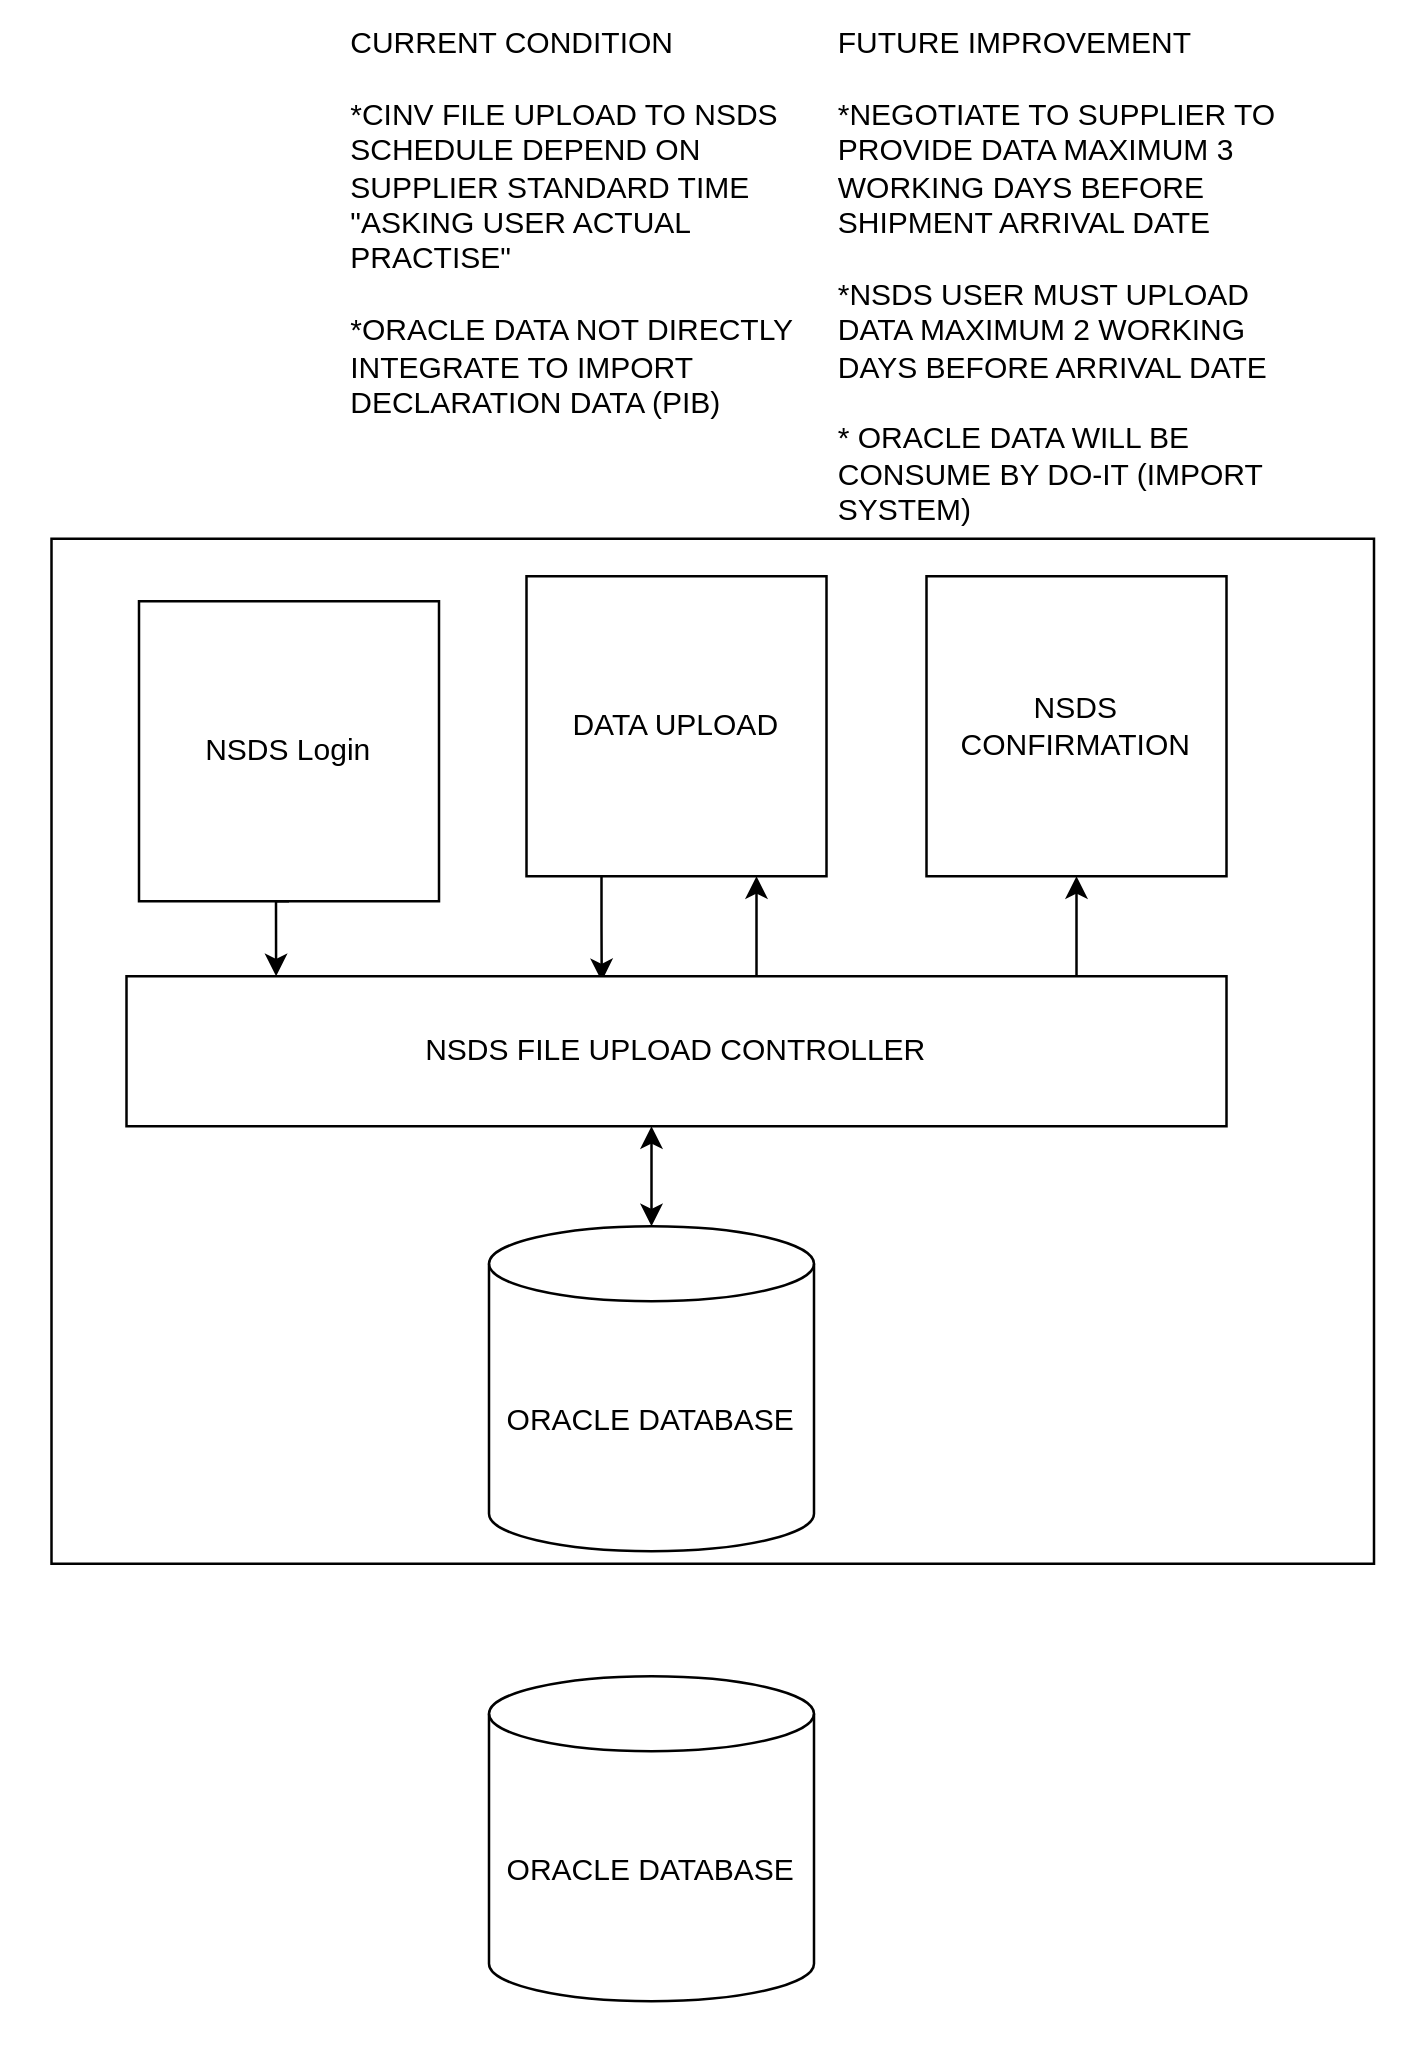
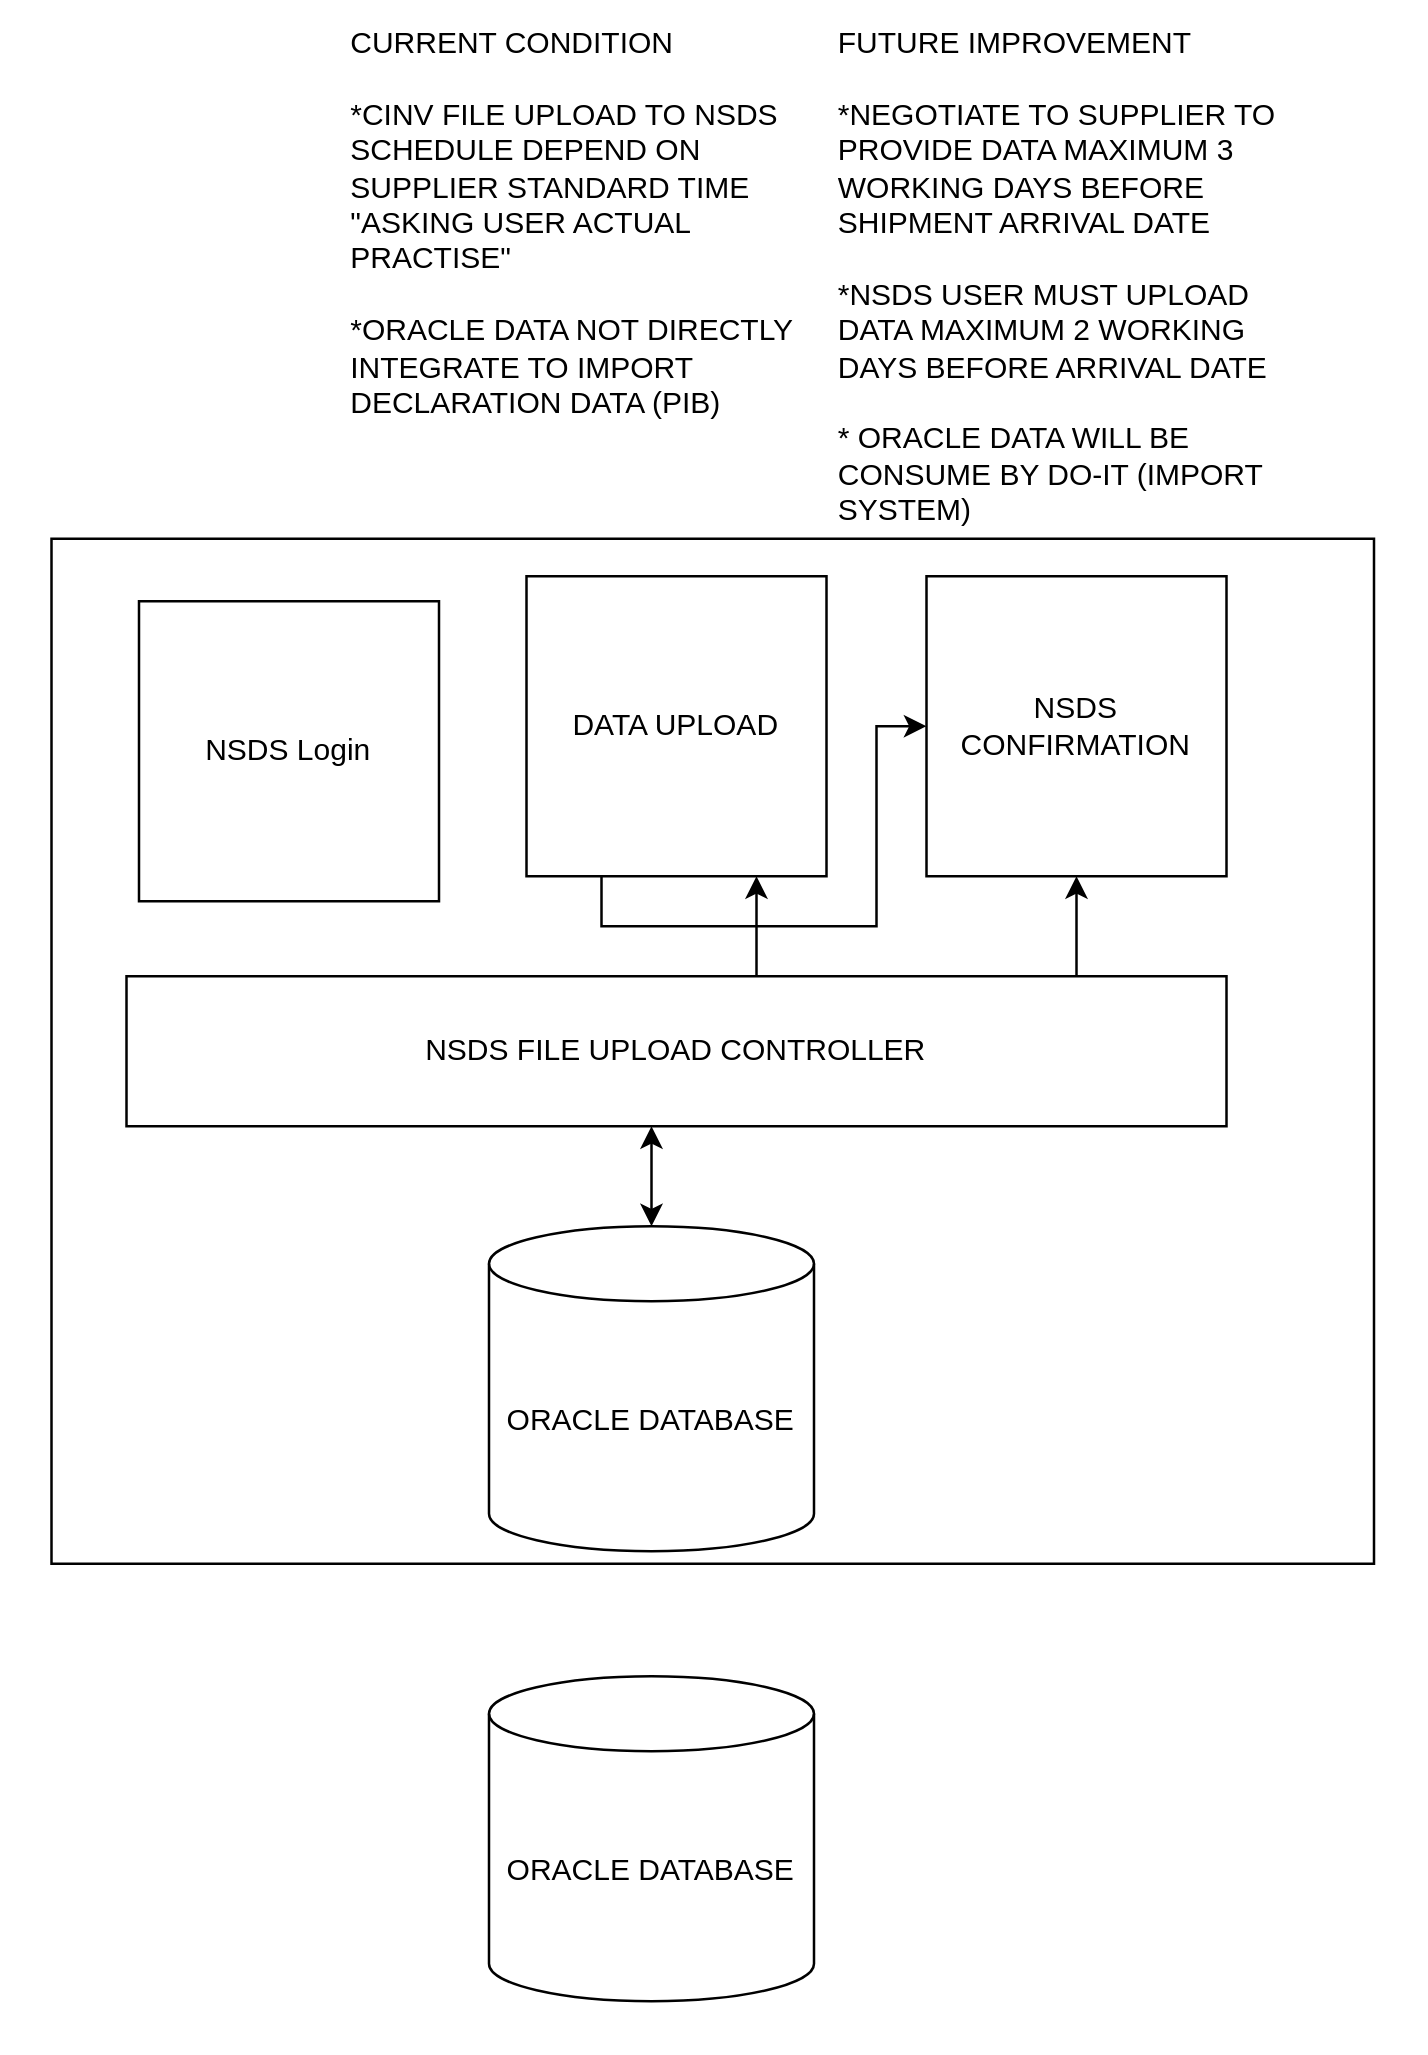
- <mxCell id="3" style="edgeStyle=orthogonalEdgeStyle;rounded=0;orthogonalLoop=1;jettySize=auto;html=1;exitX=0.5;exitY=1;exitDx=0;exitDy=0;entryX=0.136;entryY=0;entryDx=0;entryDy=0;entryPerimeter=0;" edge="1" parent="1" source="4" target="8"><mxGeometry relative="1" as="geometry" /></mxCell>
- <mxCell id="5" style="edgeStyle=orthogonalEdgeStyle;rounded=0;orthogonalLoop=1;jettySize=auto;html=1;exitX=0.25;exitY=1;exitDx=0;exitDy=0;entryX=0.432;entryY=0.033;entryDx=0;entryDy=0;entryPerimeter=0;" edge="1" parent="1" source="6" target="8"><mxGeometry relative="1" as="geometry" /></mxCell>
+ <mxCell id="5" style="edgeStyle=orthogonalEdgeStyle;rounded=0;orthogonalLoop=1;jettySize=auto;html=1;exitX=0.25;exitY=1;exitDx=0;exitDy=0;" edge="1" parent="1" source="6" target="7"><mxGeometry relative="1" as="geometry" /></mxCell>
